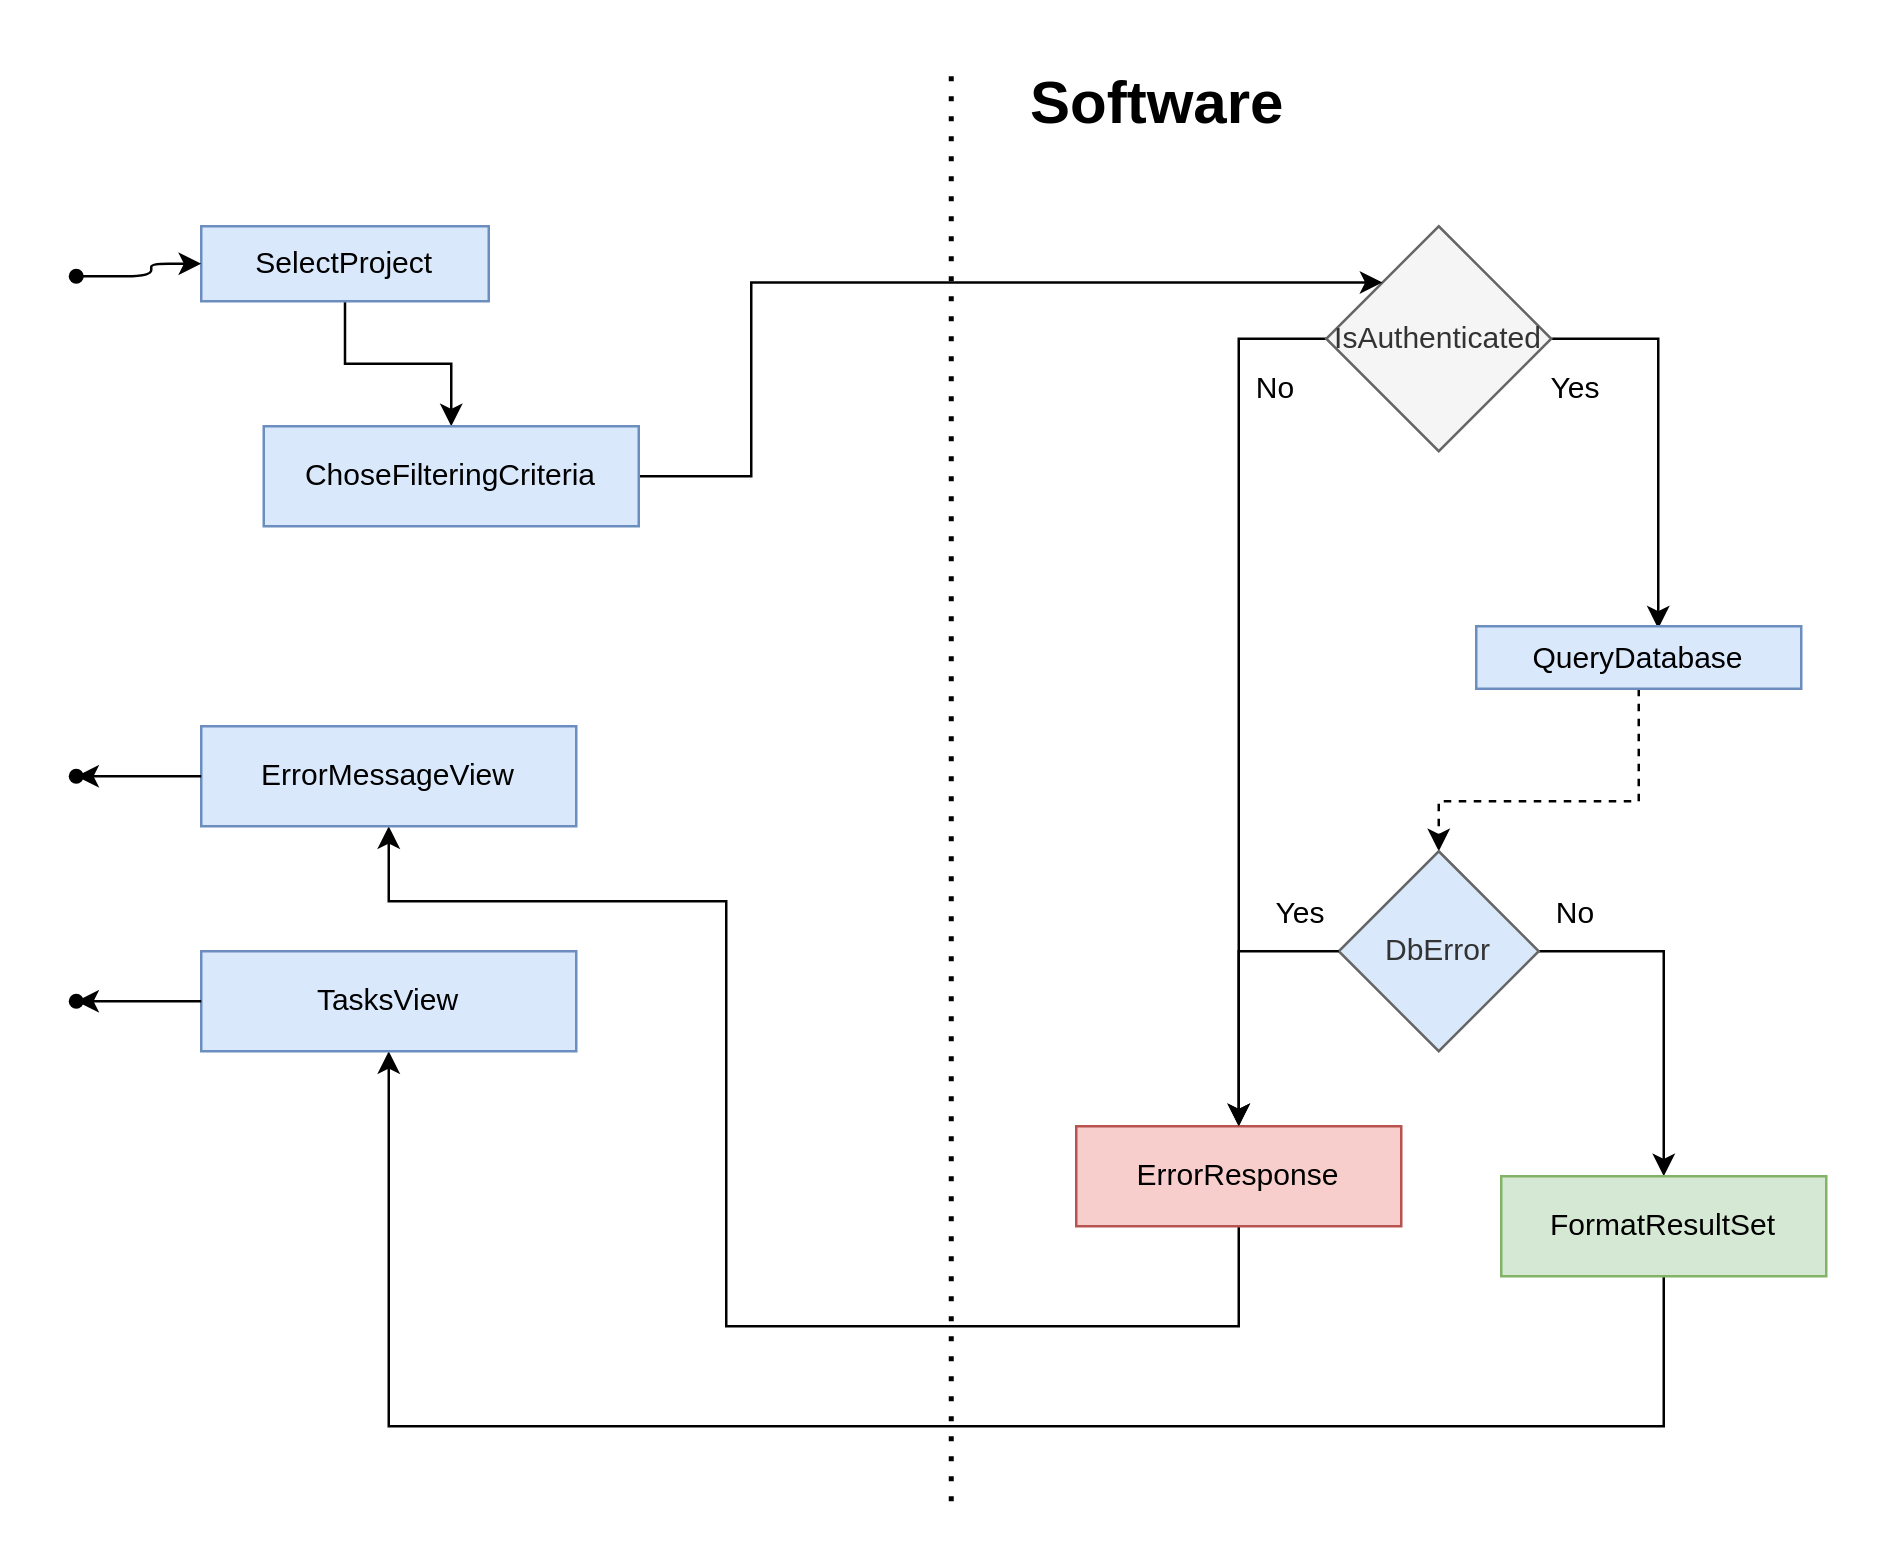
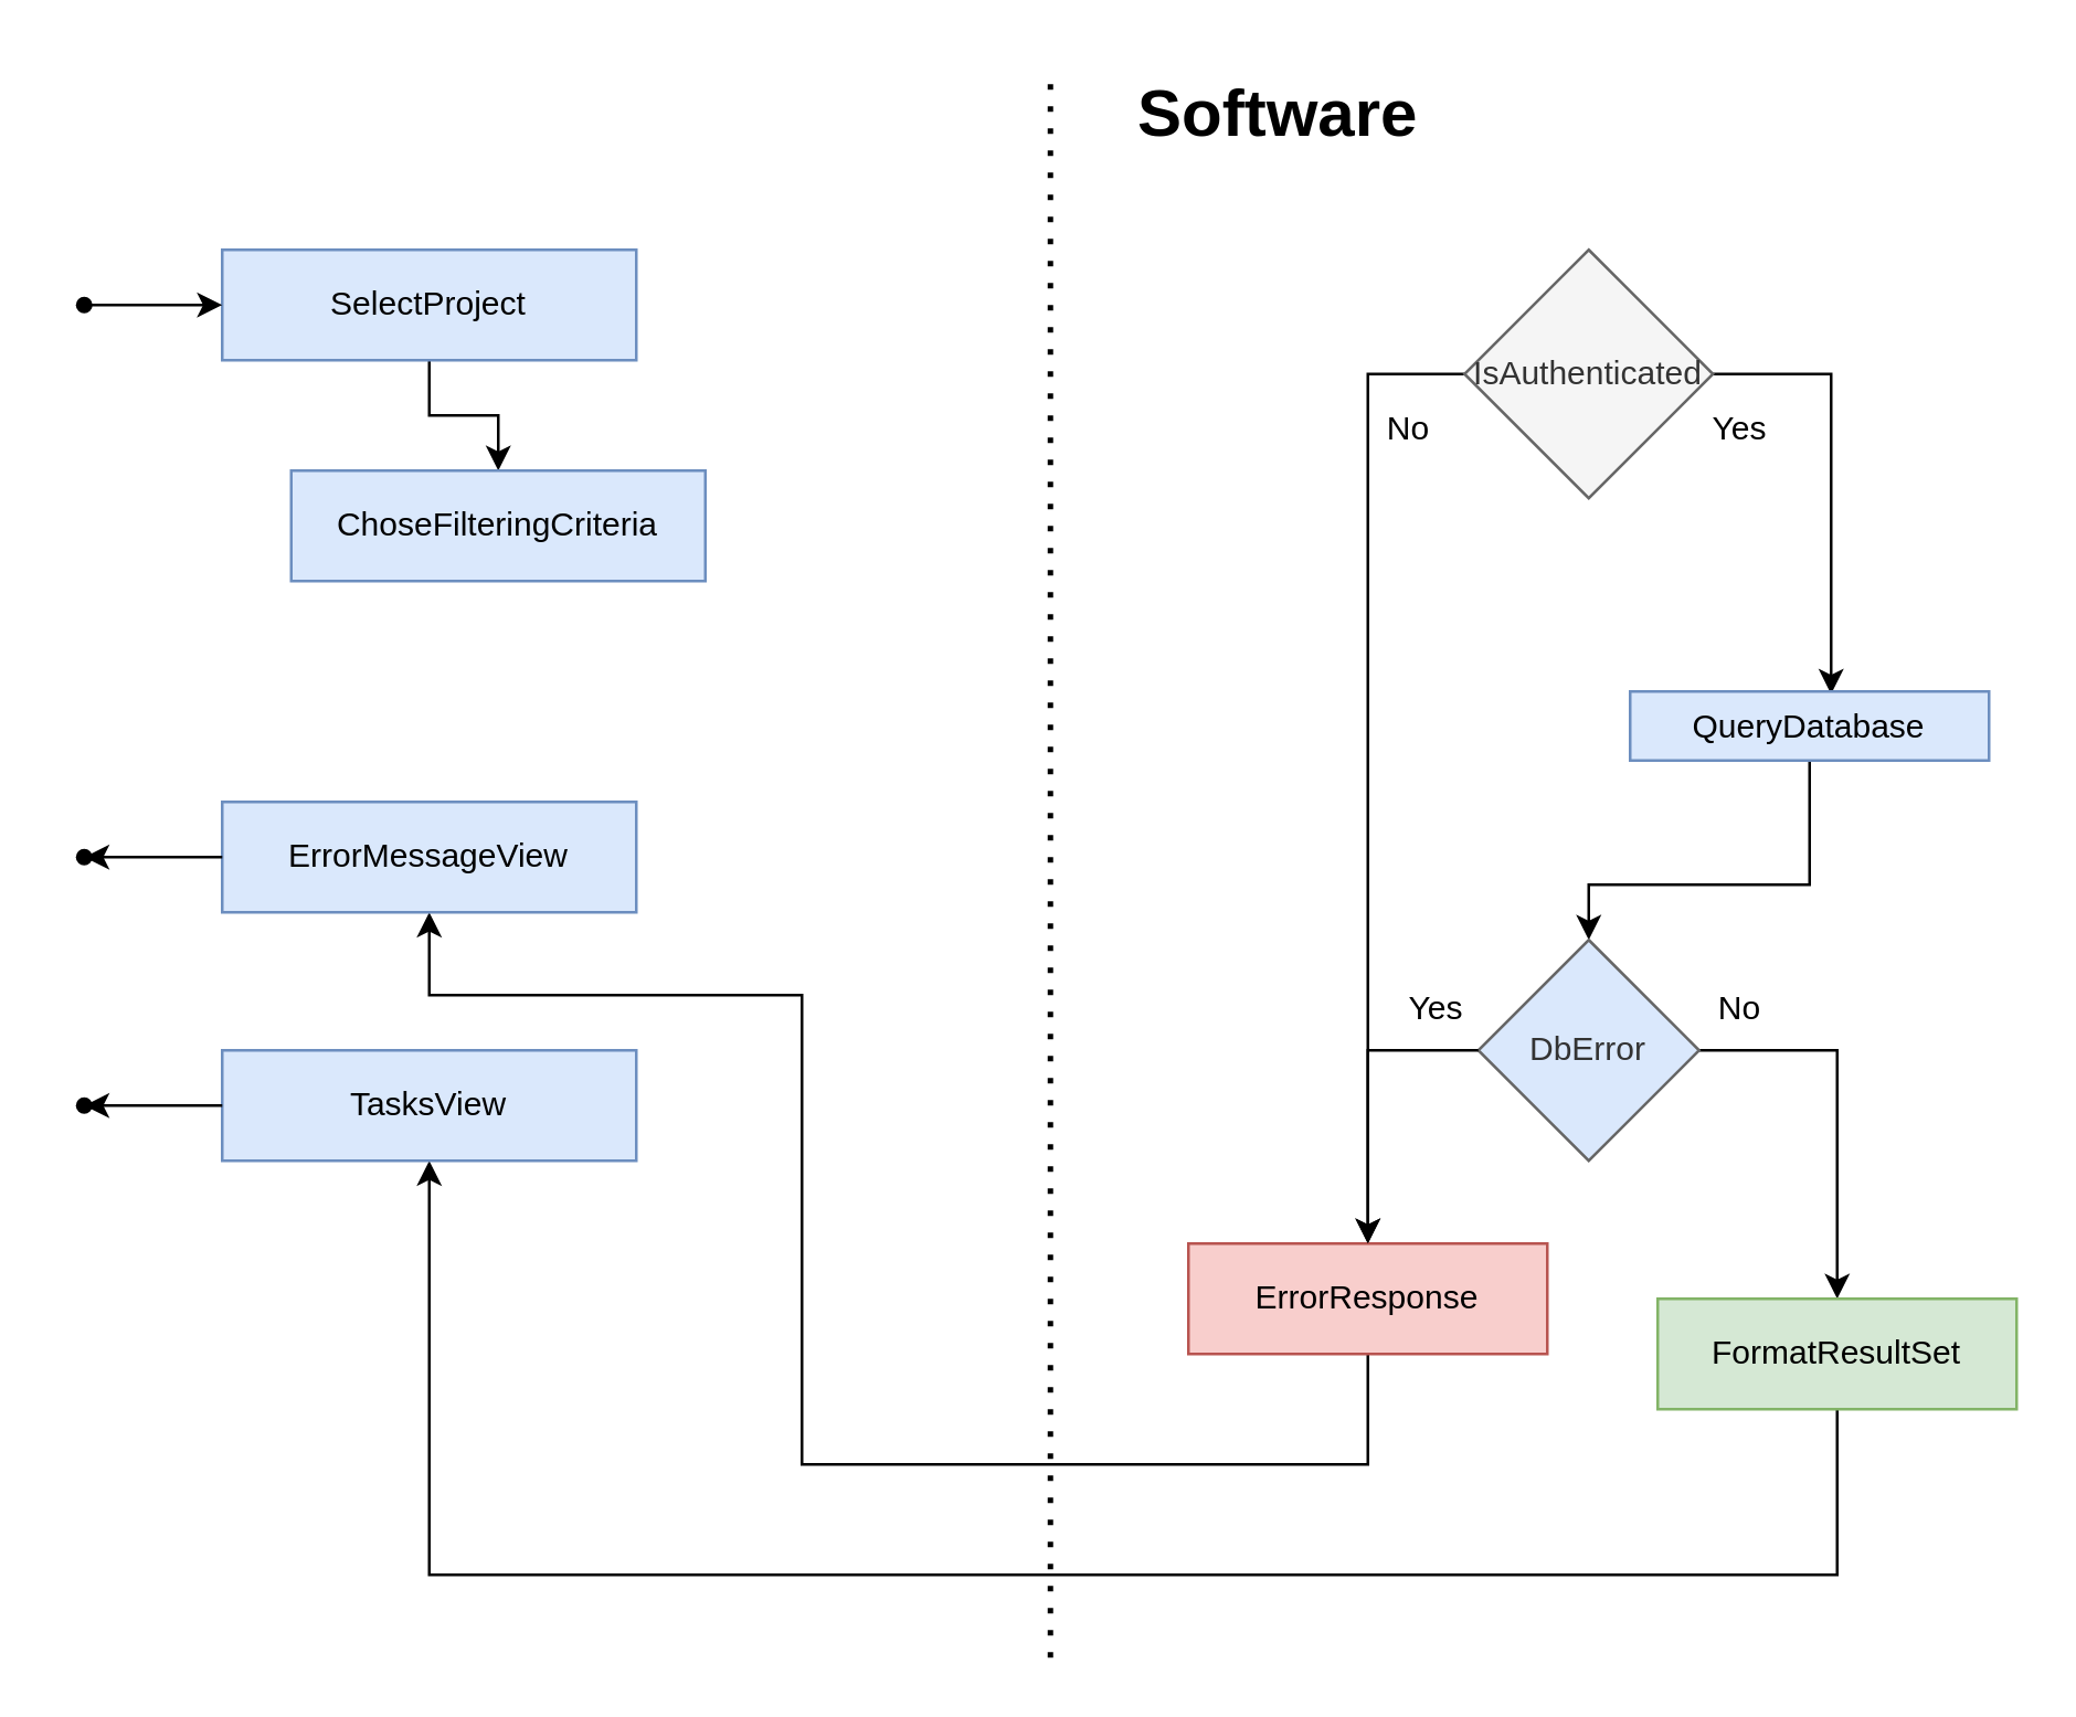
- <mxCell id="3" value="SelectProject" style="rounded=0;whiteSpace=wrap;html=1;fillColor=#dae8fc;strokeColor=#6c8ebf;" vertex="1" parent="1"><mxGeometry x="80" y="90" width="115" height="30" as="geometry" /></mxCell>
+ <mxCell id="3" value="SelectProject" style="rounded=0;whiteSpace=wrap;html=1;fillColor=#dae8fc;strokeColor=#6c8ebf;" vertex="1" parent="1"><mxGeometry x="80" y="90" width="150" height="40" as="geometry" /></mxCell>
- <mxCell id="7" style="edgeStyle=orthogonalEdgeStyle;rounded=0;orthogonalLoop=1;jettySize=auto;html=1;exitX=1;exitY=0.5;exitDx=0;exitDy=0;entryX=0;entryY=0;entryDx=0;entryDy=0;" edge="1" parent="1" source="8" target="6"><mxGeometry relative="1" as="geometry"><Array as="points"><mxPoint x="300" y="190" /><mxPoint x="300" y="113" /></Array></mxGeometry></mxCell>
- <mxCell id="12" style="edgeStyle=orthogonalEdgeStyle;rounded=0;orthogonalLoop=1;jettySize=auto;html=1;exitX=0.5;exitY=1;exitDx=0;exitDy=0;entryX=0.5;entryY=0;entryDx=0;entryDy=0;dashed=1;" edge="1" parent="1" source="13" target="15"><mxGeometry relative="1" as="geometry"><Array as="points"><mxPoint x="655" y="320" /><mxPoint x="575" y="320" /></Array></mxGeometry></mxCell>
+ <mxCell id="12" style="edgeStyle=orthogonalEdgeStyle;rounded=0;orthogonalLoop=1;jettySize=auto;html=1;exitX=0.5;exitY=1;exitDx=0;exitDy=0;entryX=0.5;entryY=0;entryDx=0;entryDy=0;" edge="1" parent="1" source="13" target="15"><mxGeometry relative="1" as="geometry"><Array as="points"><mxPoint x="655" y="320" /><mxPoint x="575" y="320" /></Array></mxGeometry></mxCell>
